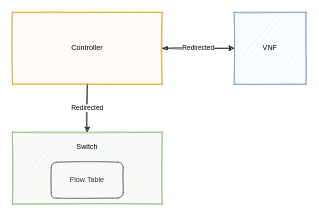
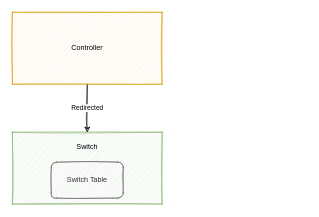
- <mxCell id="4" value="Redirected" style="edgeStyle=orthogonalEdgeStyle;rounded=0;orthogonalLoop=1;jettySize=auto;html=1;startArrow=blockThin;startFill=1;sketch=1;curved=1;" edge="1" parent="1" source="5" target="6"><mxGeometry relative="1" as="geometry" /></mxCell>
- <mxCell id="6" value="VNF" style="whiteSpace=wrap;html=1;aspect=fixed;fillColor=#dae8fc;strokeColor=#6c8ebf;sketch=1;" vertex="1" parent="1"><mxGeometry x="390" y="20" width="120" height="120" as="geometry" /></mxCell>
- <mxCell id="7" value="Flow Table" style="rounded=1;whiteSpace=wrap;html=1;gradientDirection=east;fillColor=#f5f5f5;strokeColor=#666666;fontColor=#333333;sketch=1;" vertex="1" parent="1"><mxGeometry x="85" y="270" width="120" height="60" as="geometry" /></mxCell>
+ <mxCell id="7" value="Switch Table" style="rounded=1;whiteSpace=wrap;html=1;gradientDirection=east;fillColor=#f5f5f5;strokeColor=#666666;fontColor=#333333;sketch=1;" vertex="1" parent="1"><mxGeometry x="85" y="270" width="120" height="60" as="geometry" /></mxCell>
